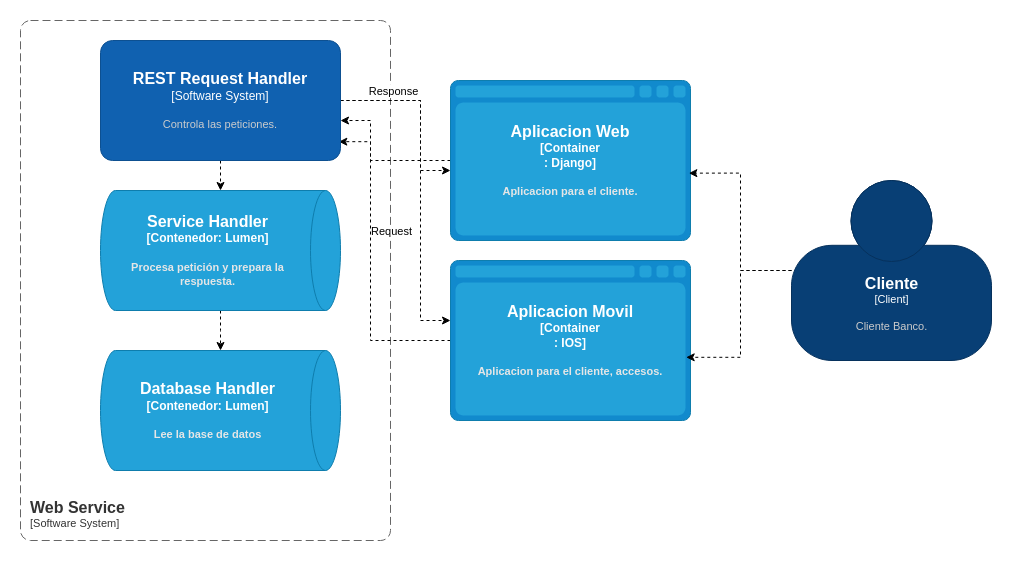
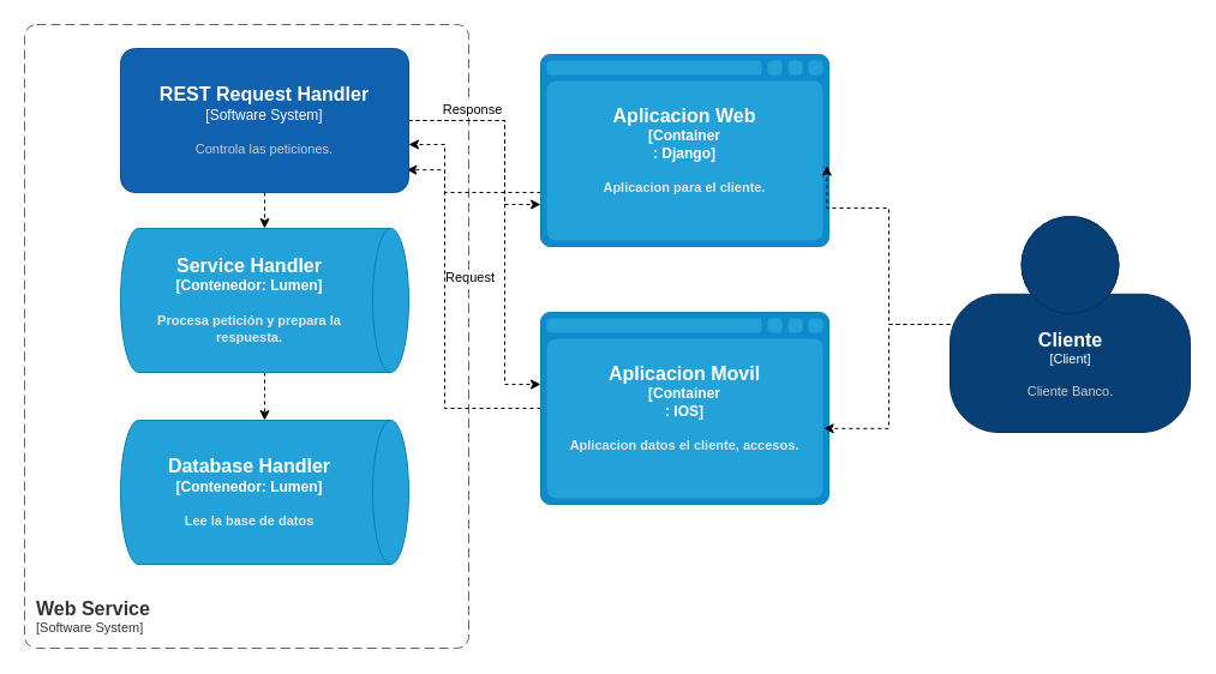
- <mxCell id="5" value="&lt;font style=&quot;font-size: 16px&quot;&gt;&lt;b&gt;Aplicacion Web&lt;/font&gt;&lt;div&gt;[Container&#10;:&amp;nbsp;Django]&lt;/div&gt;&lt;br&gt;&lt;div&gt;&lt;font style=&quot;font-size: 11px&quot;&gt;&lt;font color=&quot;#E6E6E6&quot;&gt;Aplicacion para el cliente.&lt;/font&gt;&lt;/div&gt;" style="shape=mxgraph.c4.webBrowserContainer;whiteSpace=wrap;html=1;boundedLbl=1;rounded=0;labelBackgroundColor=none;fillColor=#118ACD;fontSize=12;fontColor=#ffffff;align=center;strokeColor=#0E7DAD;metaEdit=1;points=[[0.5,0,0],[1,0.25,0],[1,0.5,0],[1,0.75,0],[0.5,1,0],[0,0.75,0],[0,0.5,0],[0,0.25,0]];resizable=0;" vertex="1" parent="1"><mxGeometry x="450" y="80" width="240" height="160" as="geometry" /></mxCell>
+ <mxCell id="5" value="&lt;font style=&quot;font-size: 16px&quot;&gt;&lt;b&gt;Aplicacion Web&lt;/font&gt;&lt;div&gt;[Container&#10;:&amp;nbsp;Django]&lt;/div&gt;&lt;br&gt;&lt;div&gt;&lt;font style=&quot;font-size: 11px&quot;&gt;&lt;font color=&quot;#E6E6E6&quot;&gt;Aplicacion para el cliente.&lt;/font&gt;&lt;/div&gt;" style="shape=mxgraph.c4.webBrowserContainer;whiteSpace=wrap;html=1;boundedLbl=1;rounded=0;labelBackgroundColor=none;fillColor=#118ACD;fontSize=12;fontColor=#ffffff;align=center;strokeColor=#0E7DAD;metaEdit=1;points=[[0.5,0,0],[1,0.25,0],[1,0.5,0],[1,0.75,0],[0.5,1,0],[0,0.75,0],[0,0.5,0],[0,0.25,0]];resizable=0;" vertex="1" parent="1"><mxGeometry x="450" y="45" width="240" height="160" as="geometry" /></mxCell>
- <mxCell id="7" value="&lt;font style=&quot;font-size: 16px&quot;&gt;&lt;b&gt;Aplicacion Movil&lt;/font&gt;&lt;div&gt;[Container&#10;:&amp;nbsp;IOS]&lt;/div&gt;&lt;br&gt;&lt;div&gt;&lt;font style=&quot;font-size: 11px&quot;&gt;&lt;font color=&quot;#E6E6E6&quot;&gt;Aplicacion para el cliente, accesos.&lt;/font&gt;&lt;/div&gt;" style="shape=mxgraph.c4.webBrowserContainer;whiteSpace=wrap;html=1;boundedLbl=1;rounded=0;labelBackgroundColor=none;fillColor=#118ACD;fontSize=12;fontColor=#ffffff;align=center;strokeColor=#0E7DAD;metaEdit=1;points=[[0.5,0,0],[1,0.25,0],[1,0.5,0],[1,0.75,0],[0.5,1,0],[0,0.75,0],[0,0.5,0],[0,0.25,0]];resizable=0;" vertex="1" parent="1"><mxGeometry x="450" y="260" width="240" height="160" as="geometry" /></mxCell>
+ <mxCell id="7" value="&lt;font style=&quot;font-size: 16px&quot;&gt;&lt;b&gt;Aplicacion Movil&lt;/font&gt;&lt;div&gt;[Container&#10;:&amp;nbsp;IOS]&lt;/div&gt;&lt;br&gt;&lt;div&gt;&lt;font style=&quot;font-size: 11px&quot;&gt;&lt;font color=&quot;#E6E6E6&quot;&gt;Aplicacion datos el cliente, accesos.&lt;/font&gt;&lt;/div&gt;" style="shape=mxgraph.c4.webBrowserContainer;whiteSpace=wrap;html=1;boundedLbl=1;rounded=0;labelBackgroundColor=none;fillColor=#118ACD;fontSize=12;fontColor=#ffffff;align=center;strokeColor=#0E7DAD;metaEdit=1;points=[[0.5,0,0],[1,0.25,0],[1,0.5,0],[1,0.75,0],[0.5,1,0],[0,0.75,0],[0,0.5,0],[0,0.25,0]];resizable=0;" vertex="1" parent="1"><mxGeometry x="450" y="260" width="240" height="160" as="geometry" /></mxCell>
